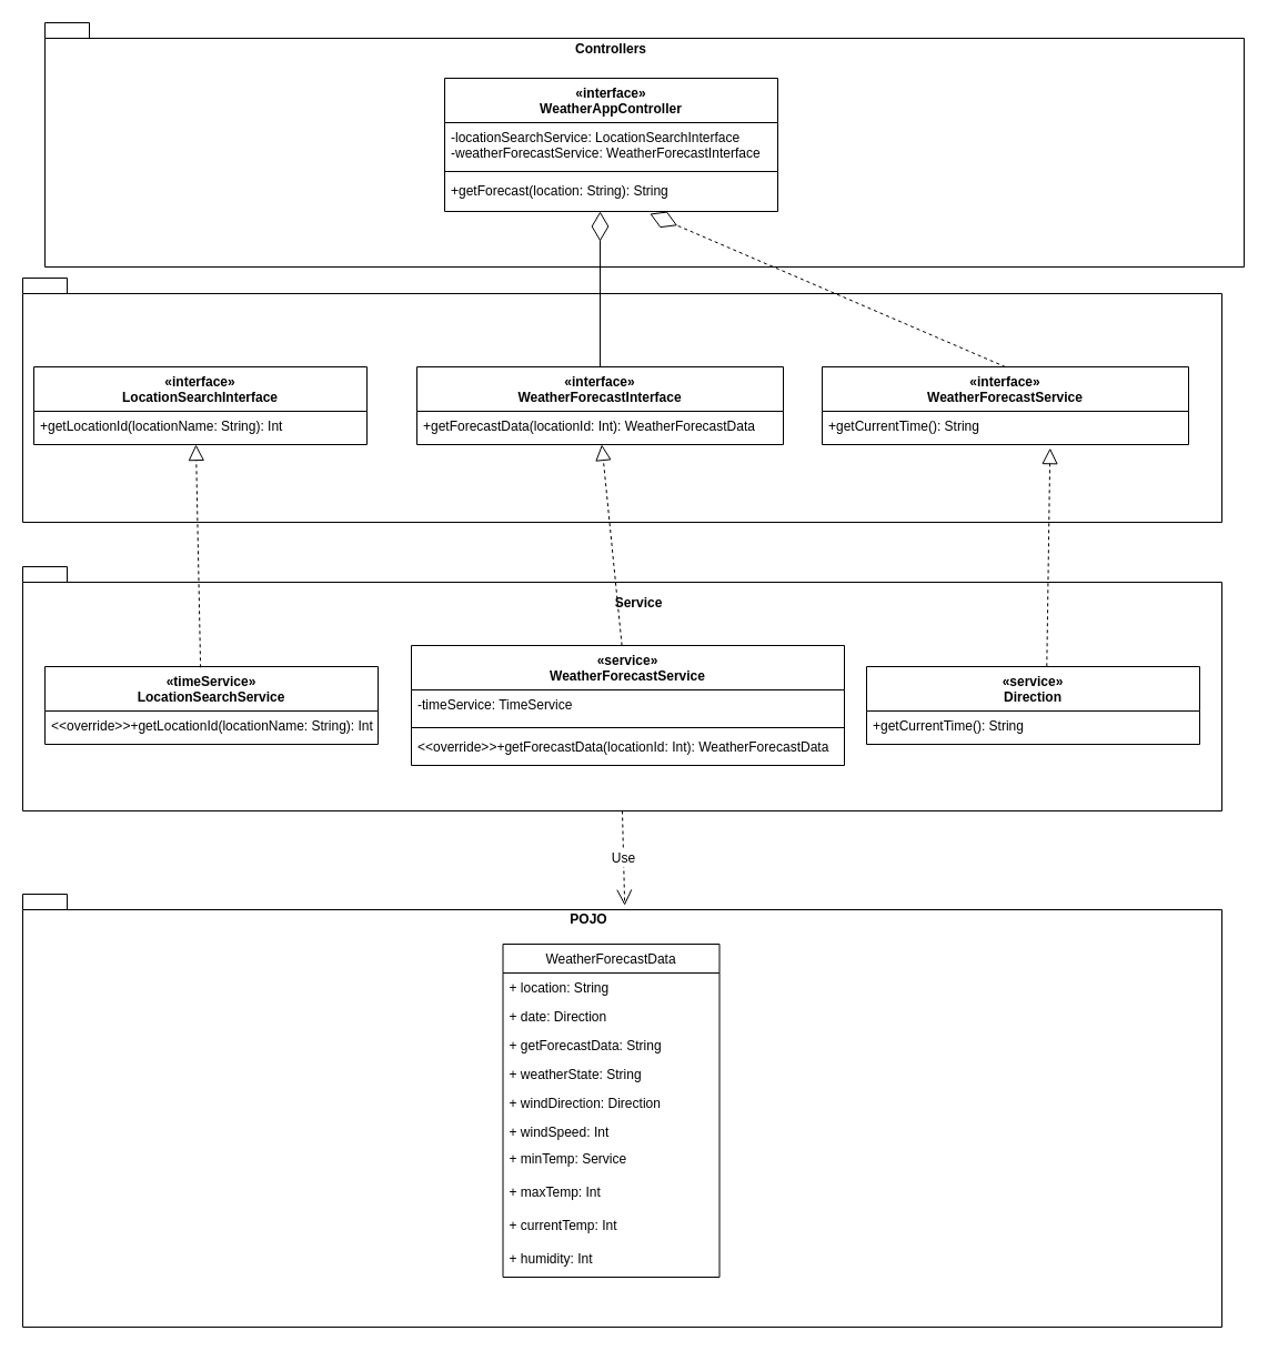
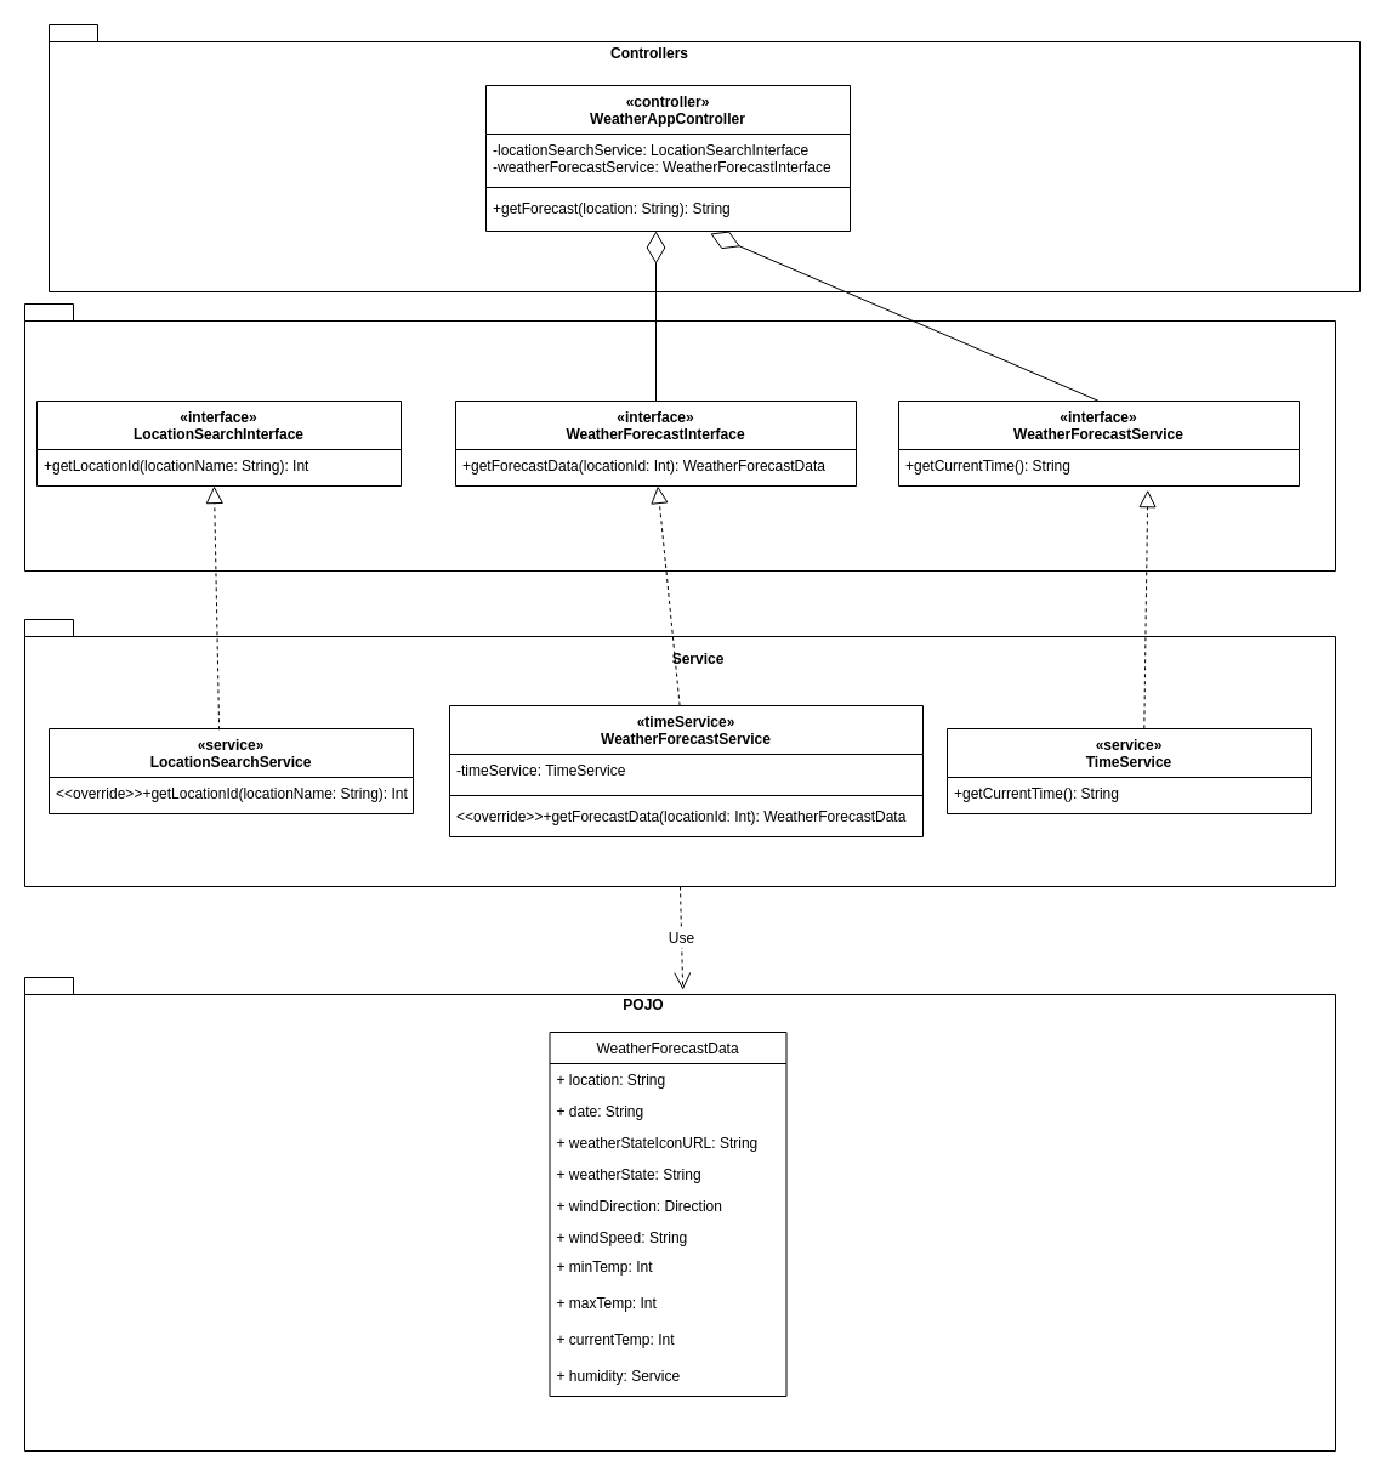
- <mxCell id="40" value="Controllers" style="text;align=center;fontStyle=1;verticalAlign=middle;spacingLeft=3;spacingRight=3;strokeColor=none;rotatable=0;points=[[0,0.5],[1,0.5]];portConstraint=eastwest;fontSize=12;" vertex="1" parent="1"><mxGeometry x="510" y="30" width="80" height="26" as="geometry" /></mxCell>
+ <mxCell id="40" value="Controllers" style="text;align=center;fontStyle=1;verticalAlign=middle;spacingLeft=3;spacingRight=3;strokeColor=none;rotatable=0;points=[[0,0.5],[1,0.5]];portConstraint=eastwest;fontSize=12;" vertex="1" parent="1"><mxGeometry x="495" y="30" width="80" height="26" as="geometry" /></mxCell>
- <mxCell id="6" value="«interface»&#10;WeatherAppController&#10;&#10;" style="swimlane;fontStyle=1;align=center;verticalAlign=top;childLayout=stackLayout;horizontal=1;startSize=40;horizontalStack=0;resizeParent=1;resizeParentMax=0;resizeLast=0;collapsible=1;marginBottom=0;" vertex="1" parent="1"><mxGeometry x="400" y="70" width="300" height="120" as="geometry"><mxRectangle x="210" y="70" width="100" height="26" as="alternateBounds" /></mxGeometry></mxCell>
+ <mxCell id="6" value="«controller»&#10;WeatherAppController&#10;&#10;" style="swimlane;fontStyle=1;align=center;verticalAlign=top;childLayout=stackLayout;horizontal=1;startSize=40;horizontalStack=0;resizeParent=1;resizeParentMax=0;resizeLast=0;collapsible=1;marginBottom=0;" vertex="1" parent="1"><mxGeometry x="400" y="70" width="300" height="120" as="geometry"><mxRectangle x="210" y="70" width="100" height="26" as="alternateBounds" /></mxGeometry></mxCell>
- <mxCell id="43" value="" style="endArrow=diamondThin;endFill=0;endSize=24;html=1;exitX=0.5;exitY=0;exitDx=0;exitDy=0;entryX=0.616;entryY=1.063;entryDx=0;entryDy=0;entryPerimeter=0;dashed=1;" edge="1" parent="1" source="33" target="9"><mxGeometry width="160" relative="1" as="geometry"><mxPoint x="550" y="340" as="sourcePoint" /><mxPoint x="550" y="200" as="targetPoint" /><Array as="points" /></mxGeometry></mxCell>
+ <mxCell id="43" value="" style="endArrow=diamondThin;endFill=0;endSize=24;html=1;exitX=0.5;exitY=0;exitDx=0;exitDy=0;entryX=0.616;entryY=1.063;entryDx=0;entryDy=0;entryPerimeter=0;" edge="1" parent="1" source="33" target="9"><mxGeometry width="160" relative="1" as="geometry"><mxPoint x="550" y="340" as="sourcePoint" /><mxPoint x="550" y="200" as="targetPoint" /><Array as="points" /></mxGeometry></mxCell>
- <mxCell id="18" value="«service»&#10;WeatherForecastService&#10;&#10;" style="swimlane;fontStyle=1;align=center;verticalAlign=top;childLayout=stackLayout;horizontal=1;startSize=40;horizontalStack=0;resizeParent=1;resizeParentMax=0;resizeLast=0;collapsible=1;marginBottom=0;" vertex="1" parent="1"><mxGeometry x="370" y="581" width="390" height="108" as="geometry"><mxRectangle x="210" y="70" width="100" height="26" as="alternateBounds" /></mxGeometry></mxCell>
+ <mxCell id="18" value="«timeService»&#10;WeatherForecastService&#10;&#10;" style="swimlane;fontStyle=1;align=center;verticalAlign=top;childLayout=stackLayout;horizontal=1;startSize=40;horizontalStack=0;resizeParent=1;resizeParentMax=0;resizeLast=0;collapsible=1;marginBottom=0;" vertex="1" parent="1"><mxGeometry x="370" y="581" width="390" height="108" as="geometry"><mxRectangle x="210" y="70" width="100" height="26" as="alternateBounds" /></mxGeometry></mxCell>
- <mxCell id="14" value="«timeService»&#10;LocationSearchService" style="swimlane;fontStyle=1;align=center;verticalAlign=top;childLayout=stackLayout;horizontal=1;startSize=40;horizontalStack=0;resizeParent=1;resizeParentMax=0;resizeLast=0;collapsible=1;marginBottom=0;" vertex="1" parent="1"><mxGeometry x="40" y="600" width="300" height="70" as="geometry"><mxRectangle x="210" y="70" width="100" height="26" as="alternateBounds" /></mxGeometry></mxCell>
+ <mxCell id="14" value="«service»&#10;LocationSearchService" style="swimlane;fontStyle=1;align=center;verticalAlign=top;childLayout=stackLayout;horizontal=1;startSize=40;horizontalStack=0;resizeParent=1;resizeParentMax=0;resizeLast=0;collapsible=1;marginBottom=0;" vertex="1" parent="1"><mxGeometry x="40" y="600" width="300" height="70" as="geometry"><mxRectangle x="210" y="70" width="100" height="26" as="alternateBounds" /></mxGeometry></mxCell>
- <mxCell id="16" value="«service»&#10;Direction" style="swimlane;fontStyle=1;align=center;verticalAlign=top;childLayout=stackLayout;horizontal=1;startSize=40;horizontalStack=0;resizeParent=1;resizeParentMax=0;resizeLast=0;collapsible=1;marginBottom=0;" vertex="1" parent="1"><mxGeometry x="780" y="600" width="300" height="70" as="geometry"><mxRectangle x="210" y="70" width="100" height="26" as="alternateBounds" /></mxGeometry></mxCell>
+ <mxCell id="16" value="«service»&#10;TimeService" style="swimlane;fontStyle=1;align=center;verticalAlign=top;childLayout=stackLayout;horizontal=1;startSize=40;horizontalStack=0;resizeParent=1;resizeParentMax=0;resizeLast=0;collapsible=1;marginBottom=0;" vertex="1" parent="1"><mxGeometry x="780" y="600" width="300" height="70" as="geometry"><mxRectangle x="210" y="70" width="100" height="26" as="alternateBounds" /></mxGeometry></mxCell>
- <mxCell id="24" value="+ date: Direction" style="text;strokeColor=none;fillColor=none;align=left;verticalAlign=top;spacingLeft=4;spacingRight=4;overflow=hidden;rotatable=0;points=[[0,0.5],[1,0.5]];portConstraint=eastwest;" vertex="1" parent="22"><mxGeometry y="52" width="195" height="26" as="geometry" /></mxCell>
+ <mxCell id="24" value="+ date: String" style="text;strokeColor=none;fillColor=none;align=left;verticalAlign=top;spacingLeft=4;spacingRight=4;overflow=hidden;rotatable=0;points=[[0,0.5],[1,0.5]];portConstraint=eastwest;" vertex="1" parent="22"><mxGeometry y="52" width="195" height="26" as="geometry" /></mxCell>
- <mxCell id="25" value="+ getForecastData: String" style="text;strokeColor=none;fillColor=none;align=left;verticalAlign=top;spacingLeft=4;spacingRight=4;overflow=hidden;rotatable=0;points=[[0,0.5],[1,0.5]];portConstraint=eastwest;" vertex="1" parent="22"><mxGeometry y="78" width="195" height="26" as="geometry" /></mxCell>
+ <mxCell id="25" value="+ weatherStateIconURL: String" style="text;strokeColor=none;fillColor=none;align=left;verticalAlign=top;spacingLeft=4;spacingRight=4;overflow=hidden;rotatable=0;points=[[0,0.5],[1,0.5]];portConstraint=eastwest;" vertex="1" parent="22"><mxGeometry y="78" width="195" height="26" as="geometry" /></mxCell>
- <mxCell id="28" value="+ windSpeed: Int" style="text;strokeColor=none;fillColor=none;align=left;verticalAlign=top;spacingLeft=4;spacingRight=4;overflow=hidden;rotatable=0;points=[[0,0.5],[1,0.5]];portConstraint=eastwest;" vertex="1" parent="22"><mxGeometry y="156" width="195" height="24" as="geometry" /></mxCell>
+ <mxCell id="28" value="+ windSpeed: String" style="text;strokeColor=none;fillColor=none;align=left;verticalAlign=top;spacingLeft=4;spacingRight=4;overflow=hidden;rotatable=0;points=[[0,0.5],[1,0.5]];portConstraint=eastwest;" vertex="1" parent="22"><mxGeometry y="156" width="195" height="24" as="geometry" /></mxCell>
- <mxCell id="29" value="+ minTemp: Service" style="text;strokeColor=none;fillColor=none;align=left;verticalAlign=top;spacingLeft=4;spacingRight=4;overflow=hidden;rotatable=0;points=[[0,0.5],[1,0.5]];portConstraint=eastwest;" vertex="1" parent="22"><mxGeometry y="180" width="195" height="30" as="geometry" /></mxCell>
+ <mxCell id="29" value="+ minTemp: Int" style="text;strokeColor=none;fillColor=none;align=left;verticalAlign=top;spacingLeft=4;spacingRight=4;overflow=hidden;rotatable=0;points=[[0,0.5],[1,0.5]];portConstraint=eastwest;" vertex="1" parent="22"><mxGeometry y="180" width="195" height="30" as="geometry" /></mxCell>
- <mxCell id="32" value="+ humidity: Int" style="text;strokeColor=none;fillColor=none;align=left;verticalAlign=top;spacingLeft=4;spacingRight=4;overflow=hidden;rotatable=0;points=[[0,0.5],[1,0.5]];portConstraint=eastwest;" vertex="1" parent="22"><mxGeometry y="270" width="195" height="30" as="geometry" /></mxCell>
+ <mxCell id="32" value="+ humidity: Service" style="text;strokeColor=none;fillColor=none;align=left;verticalAlign=top;spacingLeft=4;spacingRight=4;overflow=hidden;rotatable=0;points=[[0,0.5],[1,0.5]];portConstraint=eastwest;" vertex="1" parent="22"><mxGeometry y="270" width="195" height="30" as="geometry" /></mxCell>
